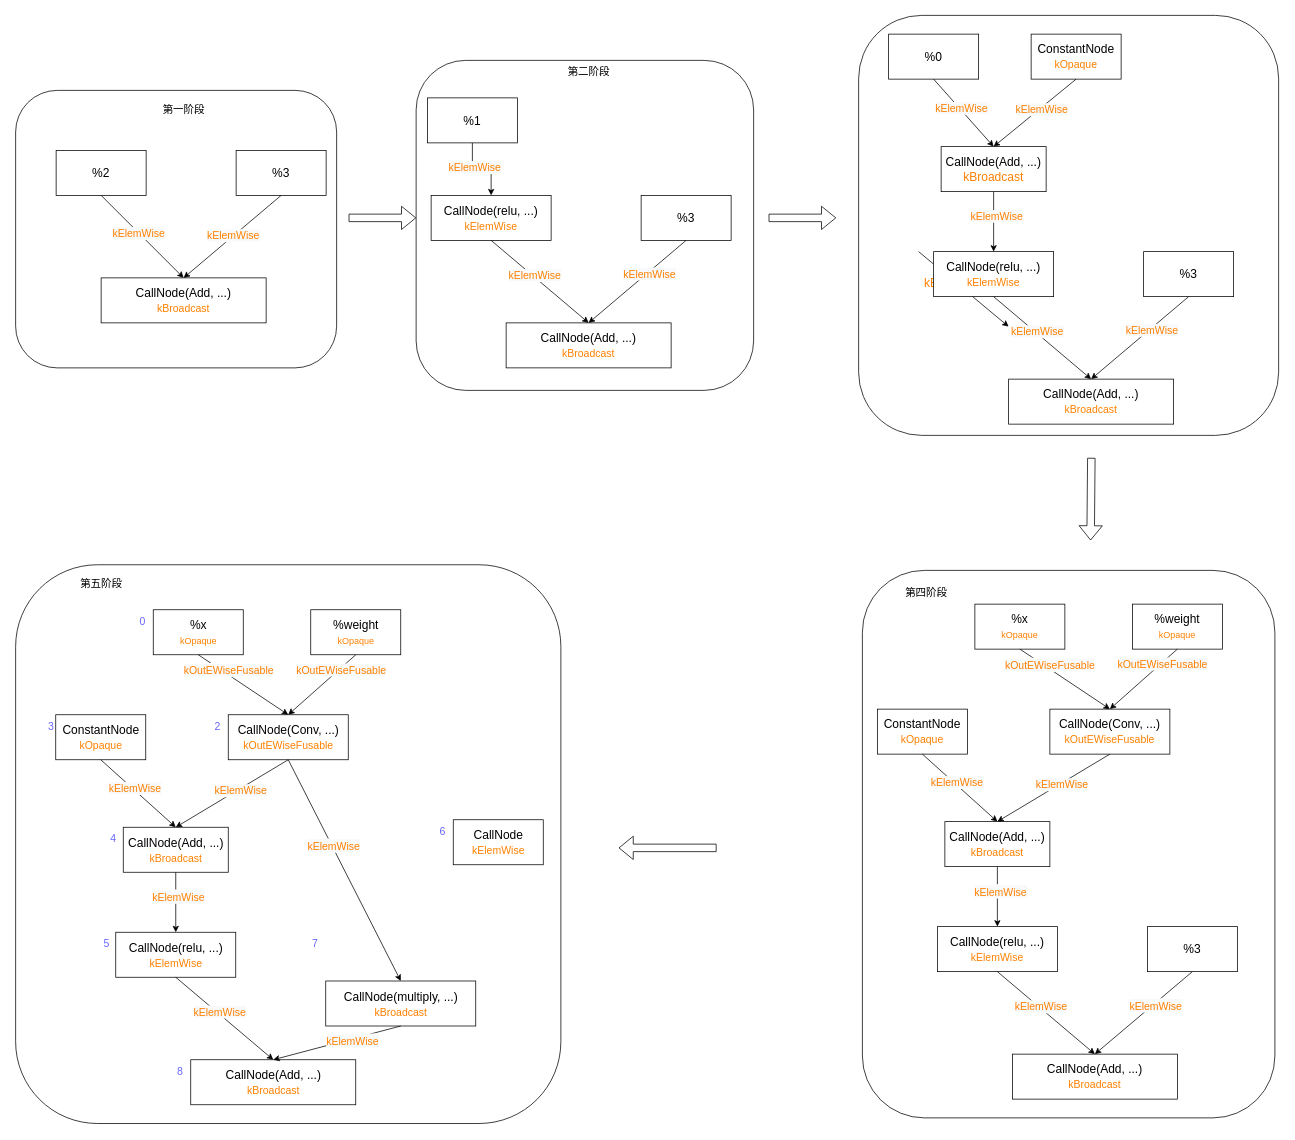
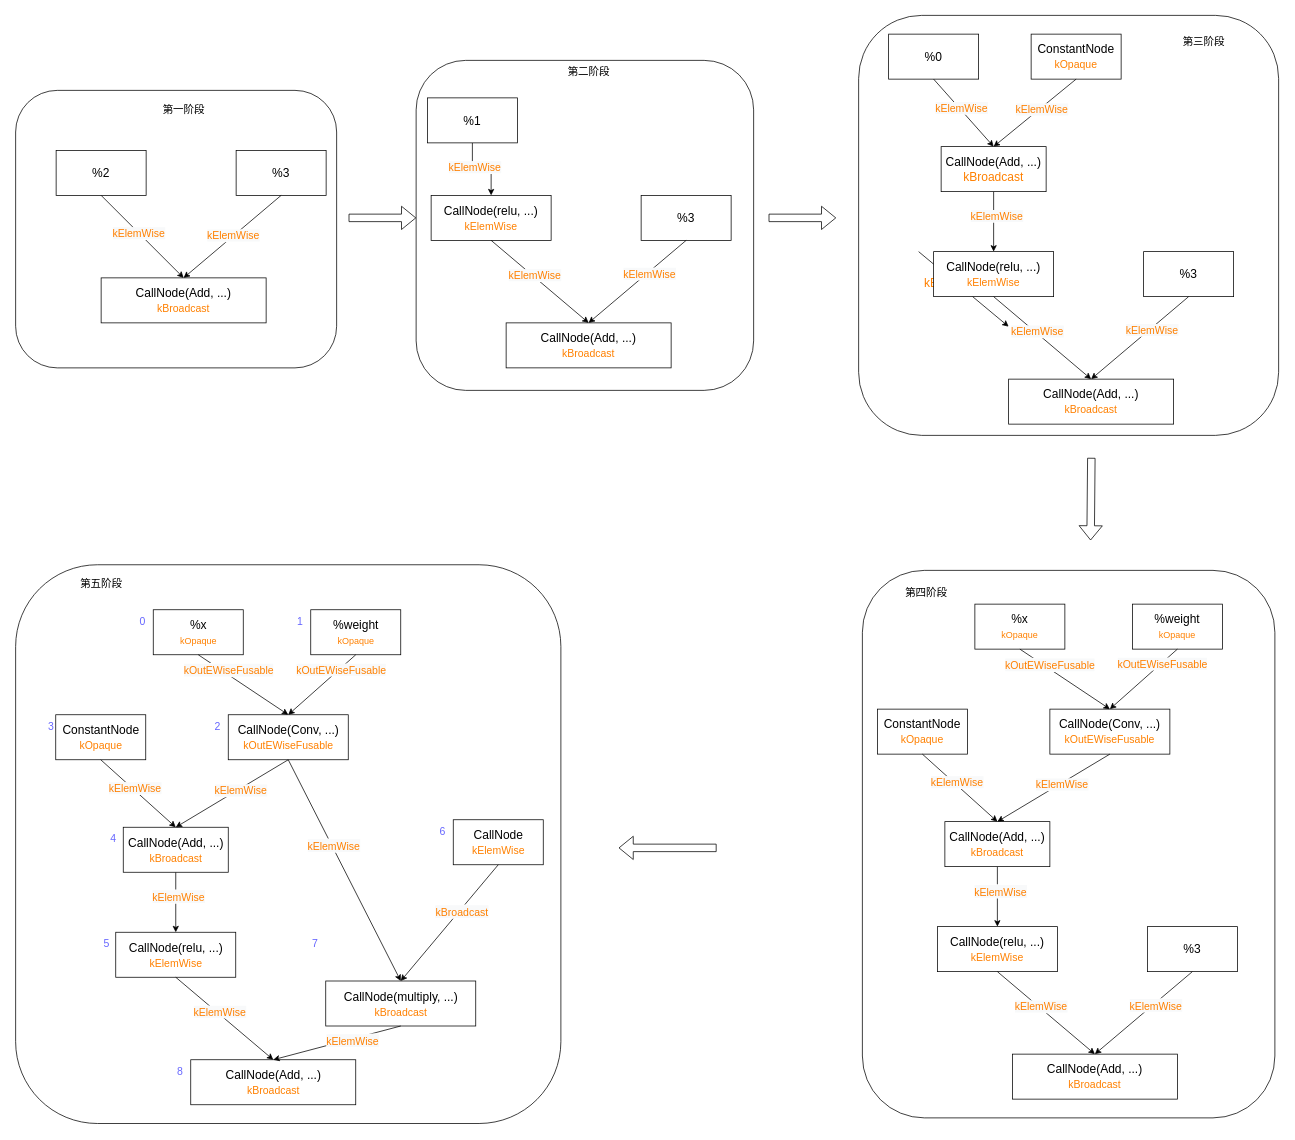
+ <mxCell id="106" value="&lt;font color=&quot;#000000&quot;&gt;第三阶段&lt;/font&gt;" style="text;html=1;align=center;verticalAlign=middle;resizable=0;points=[];autosize=1;strokeColor=none;fillColor=none;fontSize=14;fontColor=#6666FF;" vertex="1" parent="1"><mxGeometry x="1564" y="40" width="80" height="30" as="geometry" /></mxCell>
+ <mxCell id="96" value="1" style="text;html=1;align=center;verticalAlign=middle;resizable=0;points=[];autosize=1;strokeColor=none;fillColor=none;fontSize=14;fontColor=#6666FF;" vertex="1" parent="1"><mxGeometry x="383.5" y="812.5" width="30" height="30" as="geometry" /></mxCell>
+ <mxCell id="89" value="" style="endArrow=classic;html=1;rounded=0;fontSize=16;entryX=0.5;entryY=0;entryDx=0;entryDy=0;exitX=0.5;exitY=1;exitDx=0;exitDy=0;startArrow=none;" edge="1" parent="1" source="88" target="67"><mxGeometry width="50" height="50" relative="1" as="geometry"><mxPoint x="393.5" y="1022.5" as="sourcePoint" /><mxPoint x="543.5" y="1252.5" as="targetPoint" /></mxGeometry></mxCell>
+ <mxCell id="90" value="&lt;span style=&quot;background-color: rgb(248, 249, 250);&quot;&gt;&lt;font style=&quot;font-size: 14px;&quot;&gt;kBroadcast&lt;/font&gt;&lt;/span&gt;" style="edgeLabel;html=1;align=center;verticalAlign=middle;resizable=0;points=[];fontSize=16;fontColor=#FF8000;" vertex="1" connectable="0" parent="89"><mxGeometry x="-0.223" y="2" relative="1" as="geometry"><mxPoint as="offset" /></mxGeometry></mxCell>
